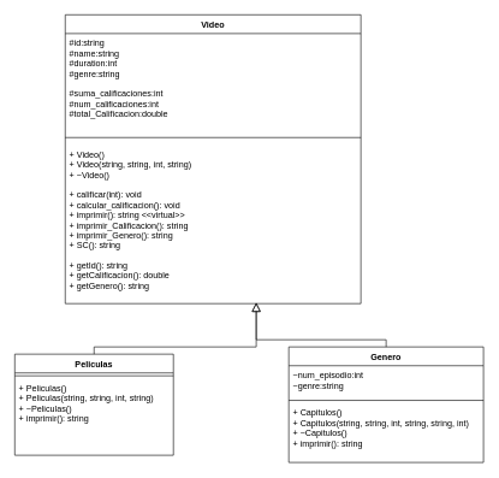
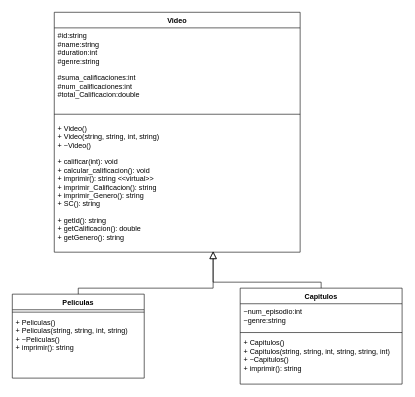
- <mxCell id="9" value="Genero" style="swimlane;fontStyle=1;align=center;verticalAlign=top;childLayout=stackLayout;horizontal=1;startSize=26;horizontalStack=0;resizeParent=1;resizeParentMax=0;resizeLast=0;collapsible=1;marginBottom=0;" vertex="1" parent="1"><mxGeometry x="400" y="480" width="270" height="160" as="geometry" /></mxCell>
+ <mxCell id="9" value="Capitulos" style="swimlane;fontStyle=1;align=center;verticalAlign=top;childLayout=stackLayout;horizontal=1;startSize=26;horizontalStack=0;resizeParent=1;resizeParentMax=0;resizeLast=0;collapsible=1;marginBottom=0;" vertex="1" parent="1"><mxGeometry x="400" y="480" width="270" height="160" as="geometry" /></mxCell>
